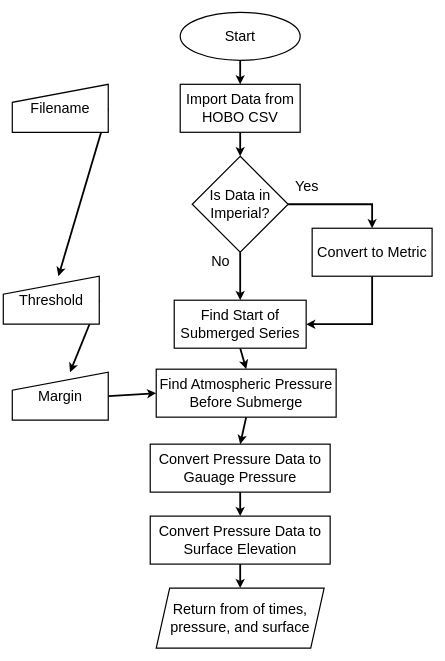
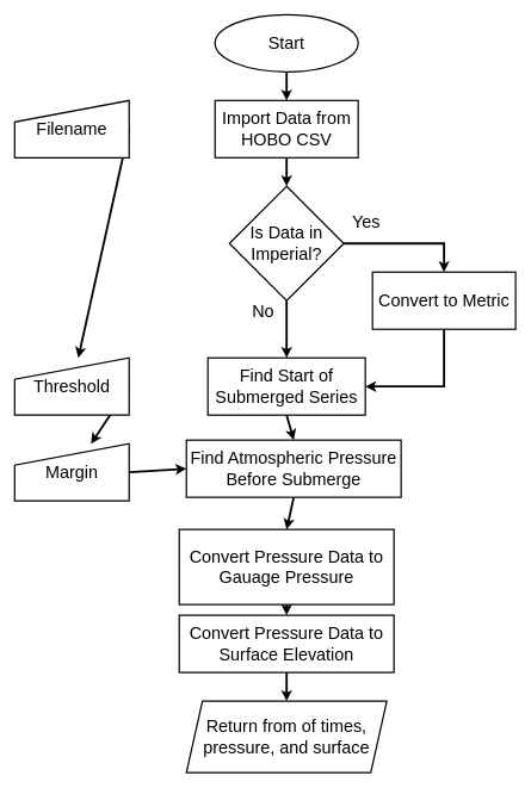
- <mxCell id="17" value="Threshold" style="shape=manualInput;whiteSpace=wrap;html=1;fontSize=24;strokeWidth=2;" vertex="1" parent="1"><mxGeometry x="5" y="460" width="160" height="80" as="geometry" /></mxCell>
+ <mxCell id="17" value="Threshold" style="shape=manualInput;whiteSpace=wrap;html=1;fontSize=24;strokeWidth=2;" vertex="1" parent="1"><mxGeometry x="20" y="500" width="160" height="80" as="geometry" /></mxCell>
- <mxCell id="23" value="Convert Pressure Data to Gauage Pressure" style="rounded=0;whiteSpace=wrap;html=1;fontSize=24;strokeWidth=2;" vertex="1" parent="1"><mxGeometry x="250" y="740" width="300" height="80" as="geometry" /></mxCell>
+ <mxCell id="23" value="Convert Pressure Data to Gauage Pressure" style="rounded=0;whiteSpace=wrap;html=1;fontSize=24;strokeWidth=2;" vertex="1" parent="1"><mxGeometry x="250" y="740" width="300" height="105" as="geometry" /></mxCell>
